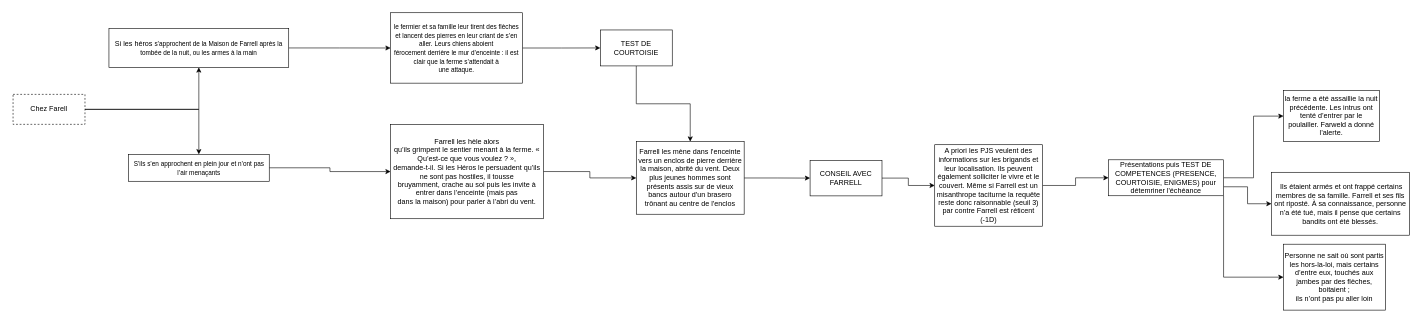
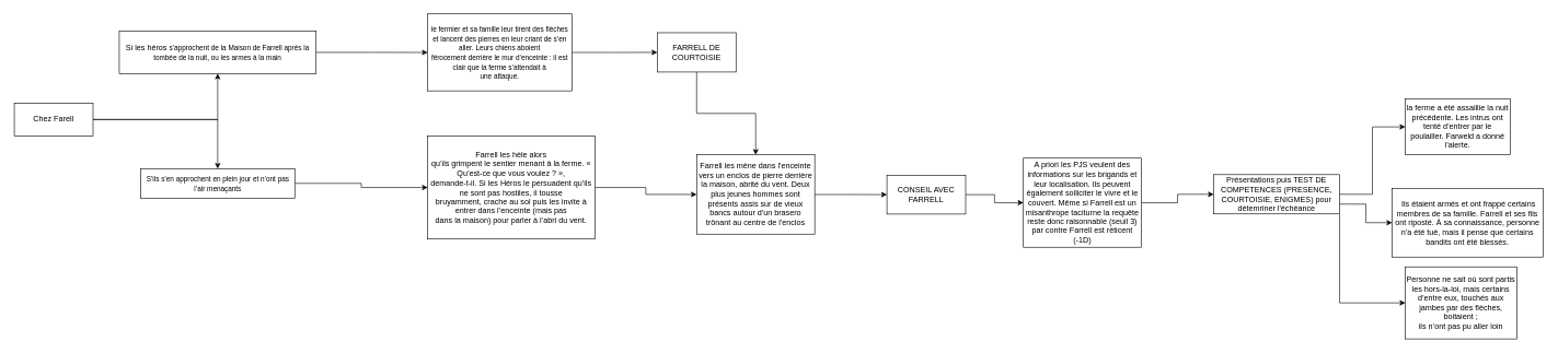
- <mxCell id="14" value="TEST DE COURTOISIE" style="whiteSpace=wrap;html=1;rounded=0;" vertex="1" parent="1"><mxGeometry x="1000" y="49.5" width="120" height="60" as="geometry" /></mxCell>
+ <mxCell id="14" value="FARRELL DE COURTOISIE" style="whiteSpace=wrap;html=1;rounded=0;" vertex="1" parent="1"><mxGeometry x="1000" y="49.5" width="120" height="60" as="geometry" /></mxCell>
- <mxCell id="4" value="Chez Farell" style="rounded=0;whiteSpace=wrap;html=1;dashed=1;" vertex="1" parent="1"><mxGeometry x="20" y="157" width="120" height="50" as="geometry" /></mxCell>
+ <mxCell id="4" value="Chez Farell" style="rounded=0;whiteSpace=wrap;html=1;" vertex="1" parent="1"><mxGeometry x="20" y="157" width="120" height="50" as="geometry" /></mxCell>
